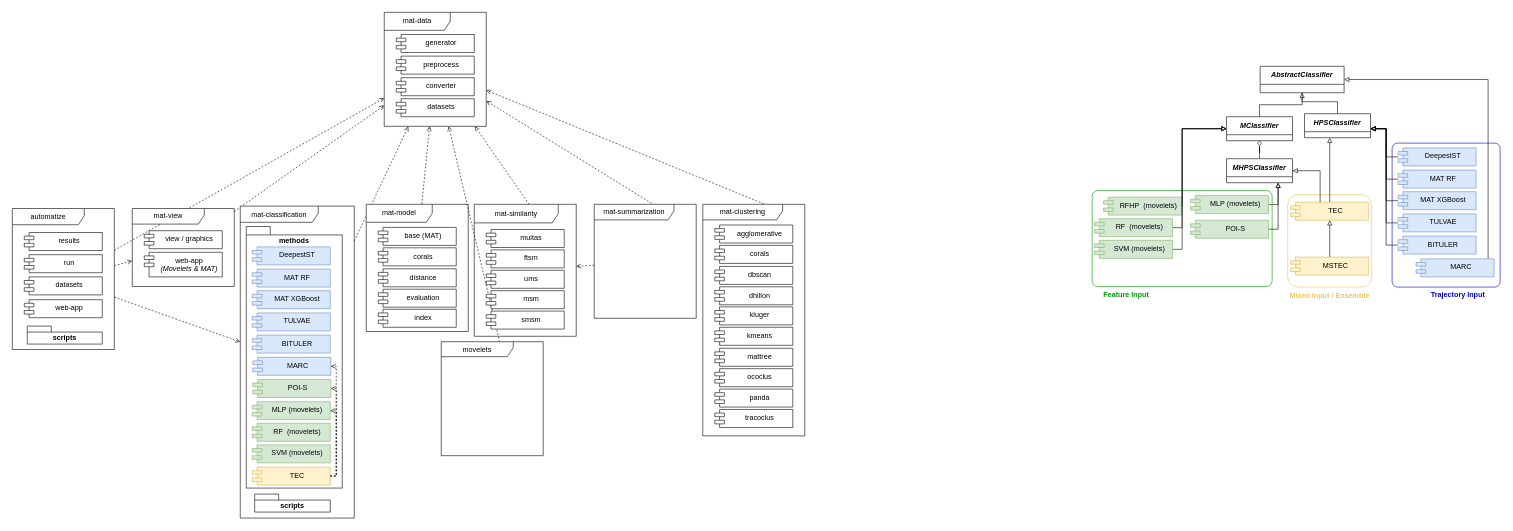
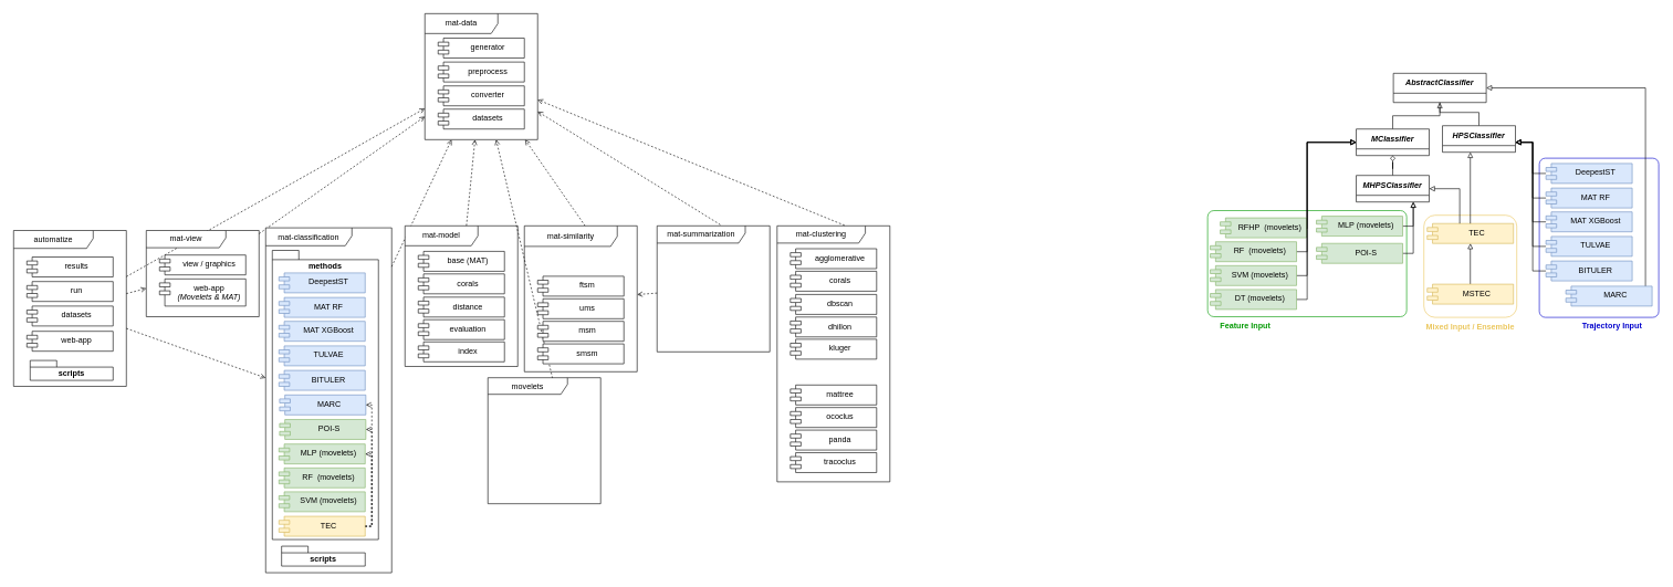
- <mxCell id="110" value="muitas" style="shape=module;align=left;spacingLeft=20;align=center;verticalAlign=top;whiteSpace=wrap;html=1;jettyWidth=16;jettyHeight=6;" vertex="1" parent="108"><mxGeometry x="20" y="42" width="130" height="30" as="geometry" /></mxCell>
+ <mxCell id="41" style="edgeStyle=orthogonalEdgeStyle;rounded=0;orthogonalLoop=1;jettySize=auto;html=1;endArrow=block;endFill=0;" parent="1" source="42" target="35" edge="1"><mxGeometry relative="1" as="geometry"><Array as="points"><mxPoint x="1970" y="451" /><mxPoint x="1970" y="214" /></Array></mxGeometry></mxCell>
+ <mxCell id="42" value="DT (movelets)" style="shape=module;align=left;spacingLeft=20;align=center;verticalAlign=top;whiteSpace=wrap;html=1;jettyWidth=16;jettyHeight=6;fillColor=#d5e8d4;strokeColor=#82b366;" parent="1" vertex="1"><mxGeometry x="1824" y="436" width="130" height="30" as="geometry" /></mxCell>
- <mxCell id="67" value="kmeans" style="shape=module;align=left;spacingLeft=20;align=center;verticalAlign=top;whiteSpace=wrap;html=1;jettyWidth=16;jettyHeight=6;" vertex="1" parent="60"><mxGeometry x="20" y="205" width="130" height="30" as="geometry" /></mxCell>
